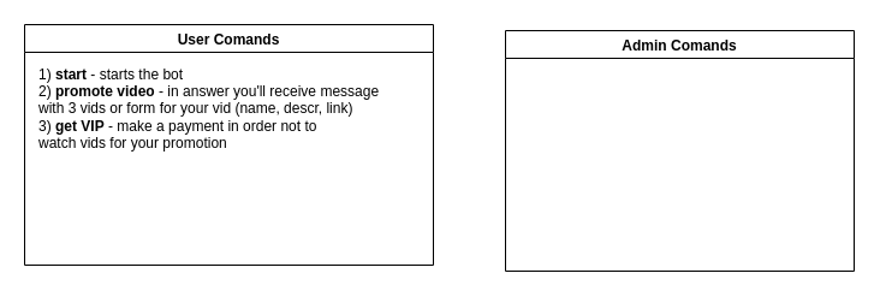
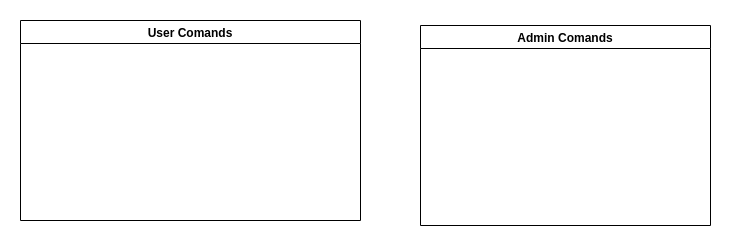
- <mxCell id="3" value="1) &lt;b&gt;start&lt;/b&gt; - starts the bot&lt;br&gt;&lt;div&gt;2) &lt;b&gt;promote video&lt;/b&gt; - in answer you'll receive message&amp;nbsp;&lt;/div&gt;&lt;div&gt;&lt;span&gt;with 3 vids or form for your vid (name, descr, link)&lt;/span&gt;&lt;/div&gt;&lt;div&gt;3) &lt;b&gt;get VIP&lt;/b&gt;&amp;nbsp;- make a payment in order not to&amp;nbsp;&lt;/div&gt;&lt;div&gt;watch vids for your promotion&lt;/div&gt;" style="text;html=1;align=left;verticalAlign=middle;resizable=0;points=[];autosize=1;strokeColor=none;" vertex="1" parent="2"><mxGeometry x="10" y="30" width="300" height="80" as="geometry" /></mxCell>
